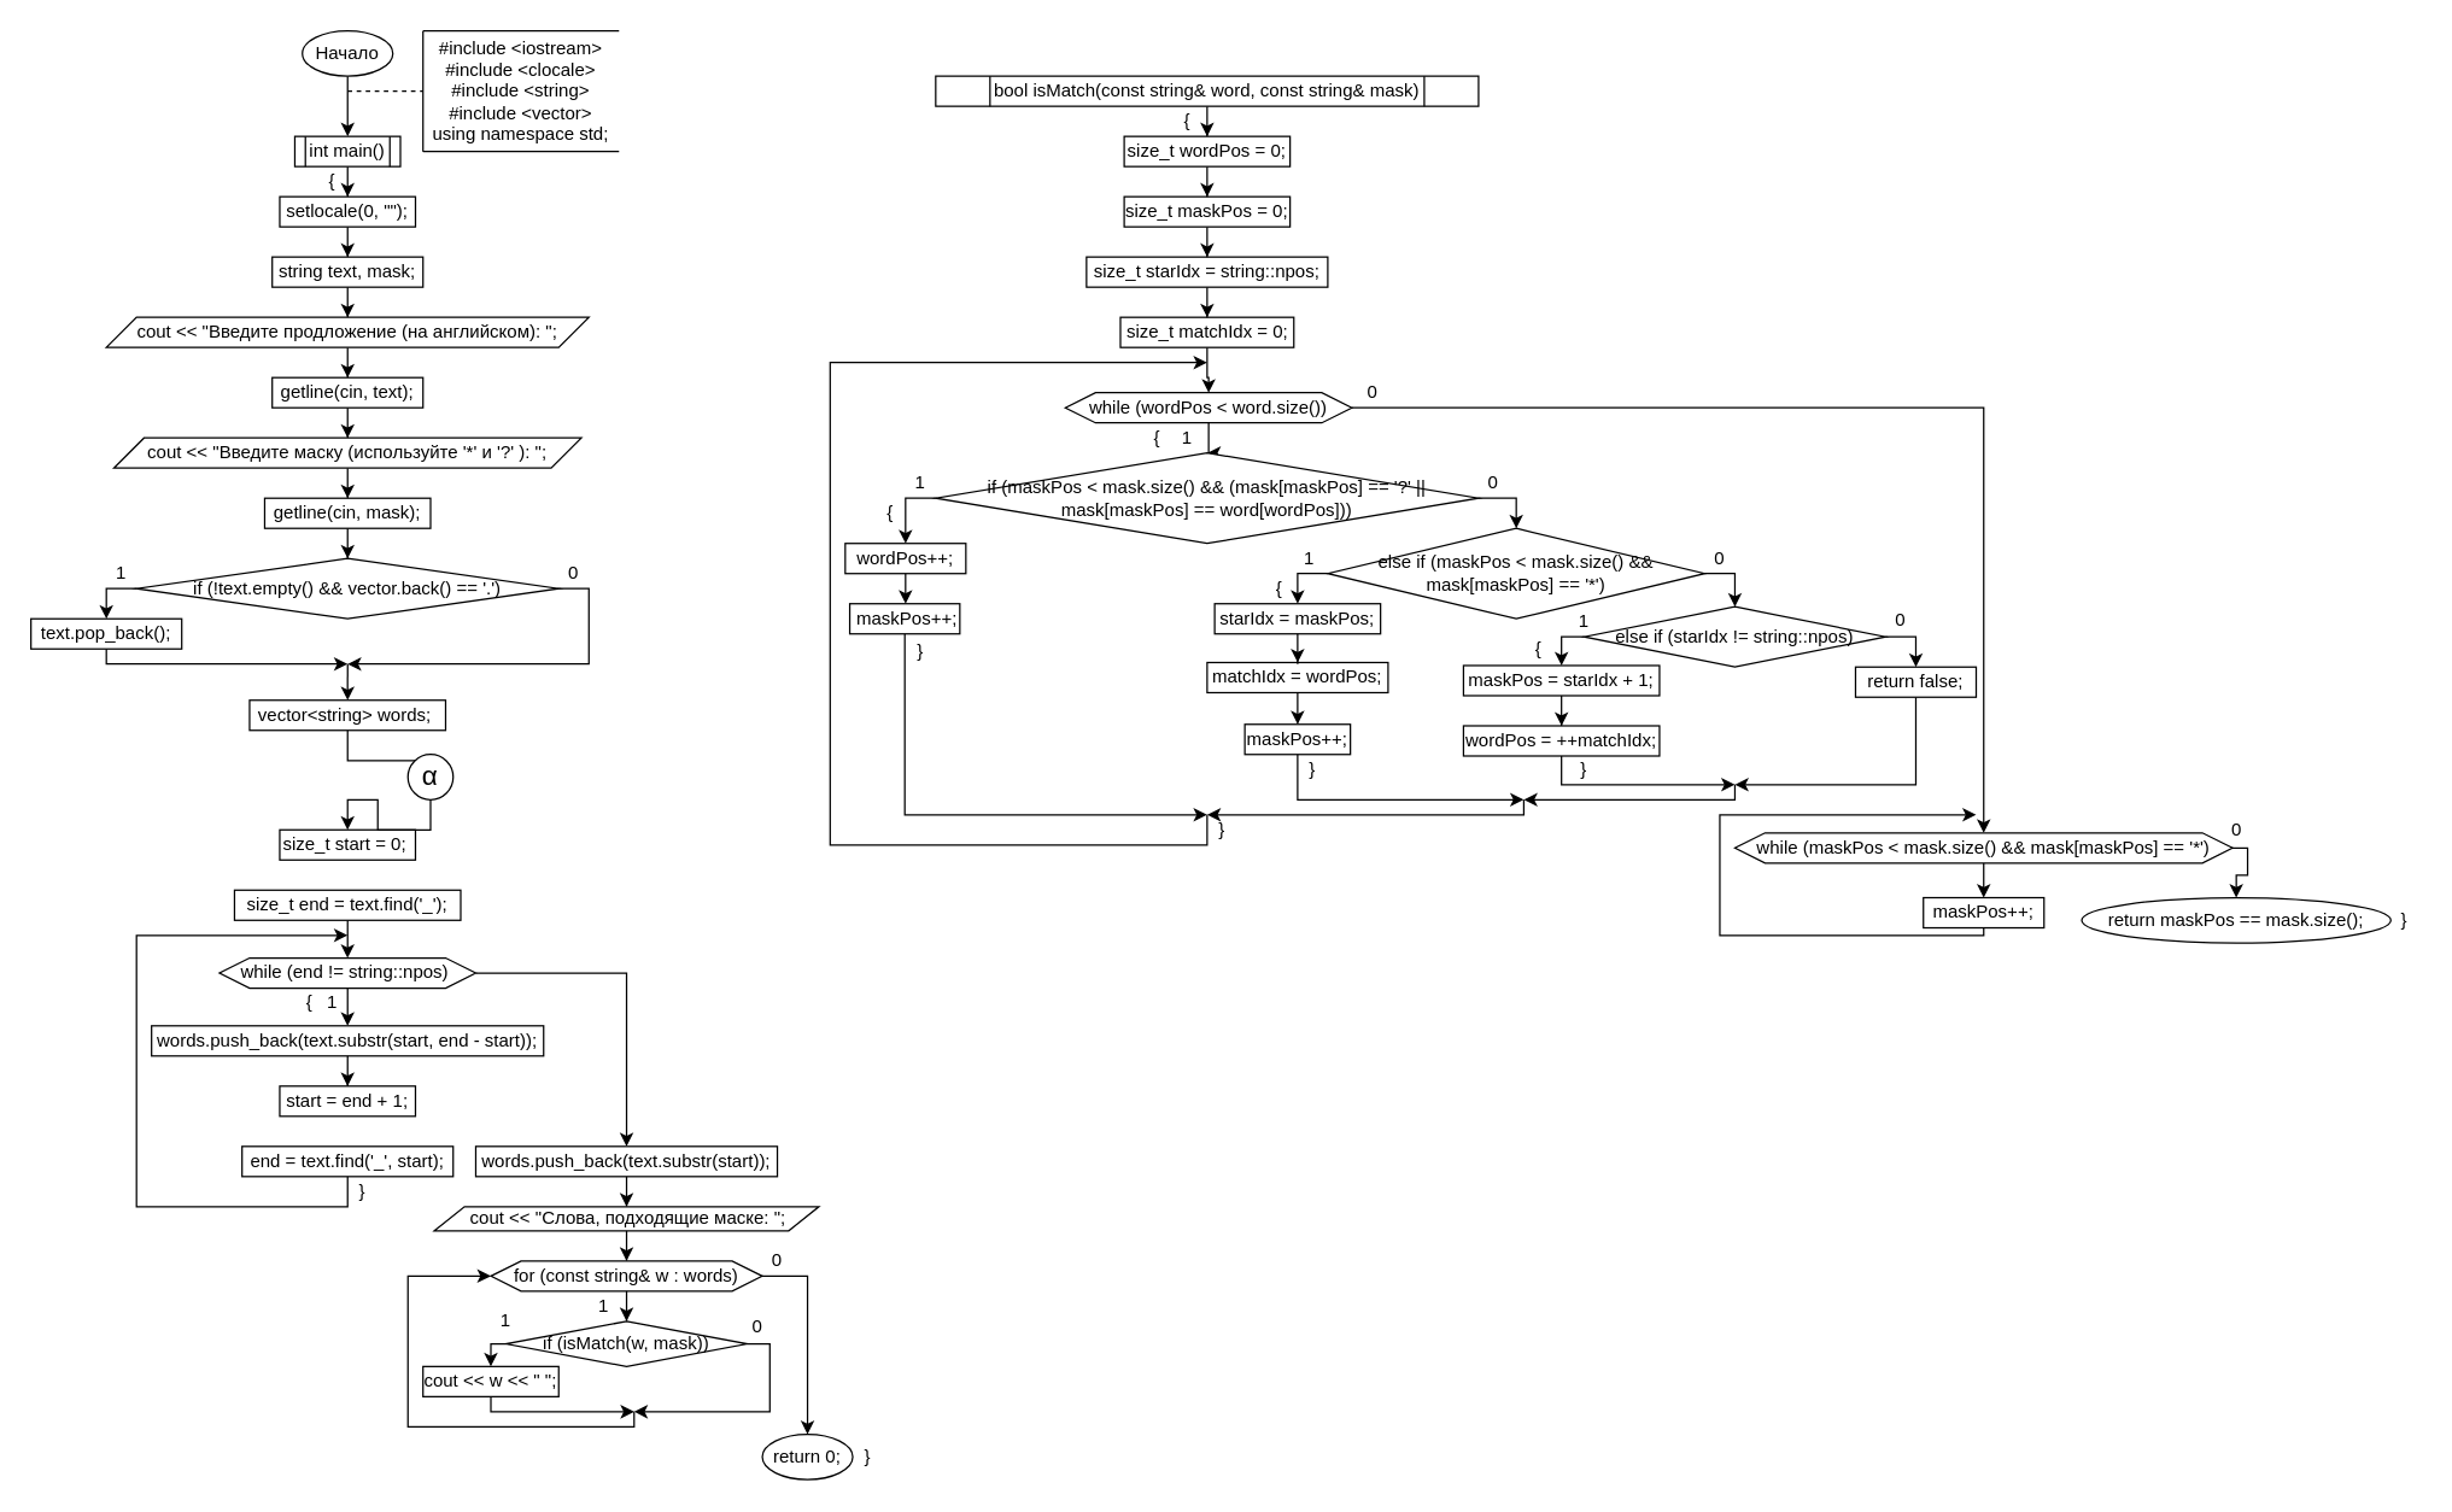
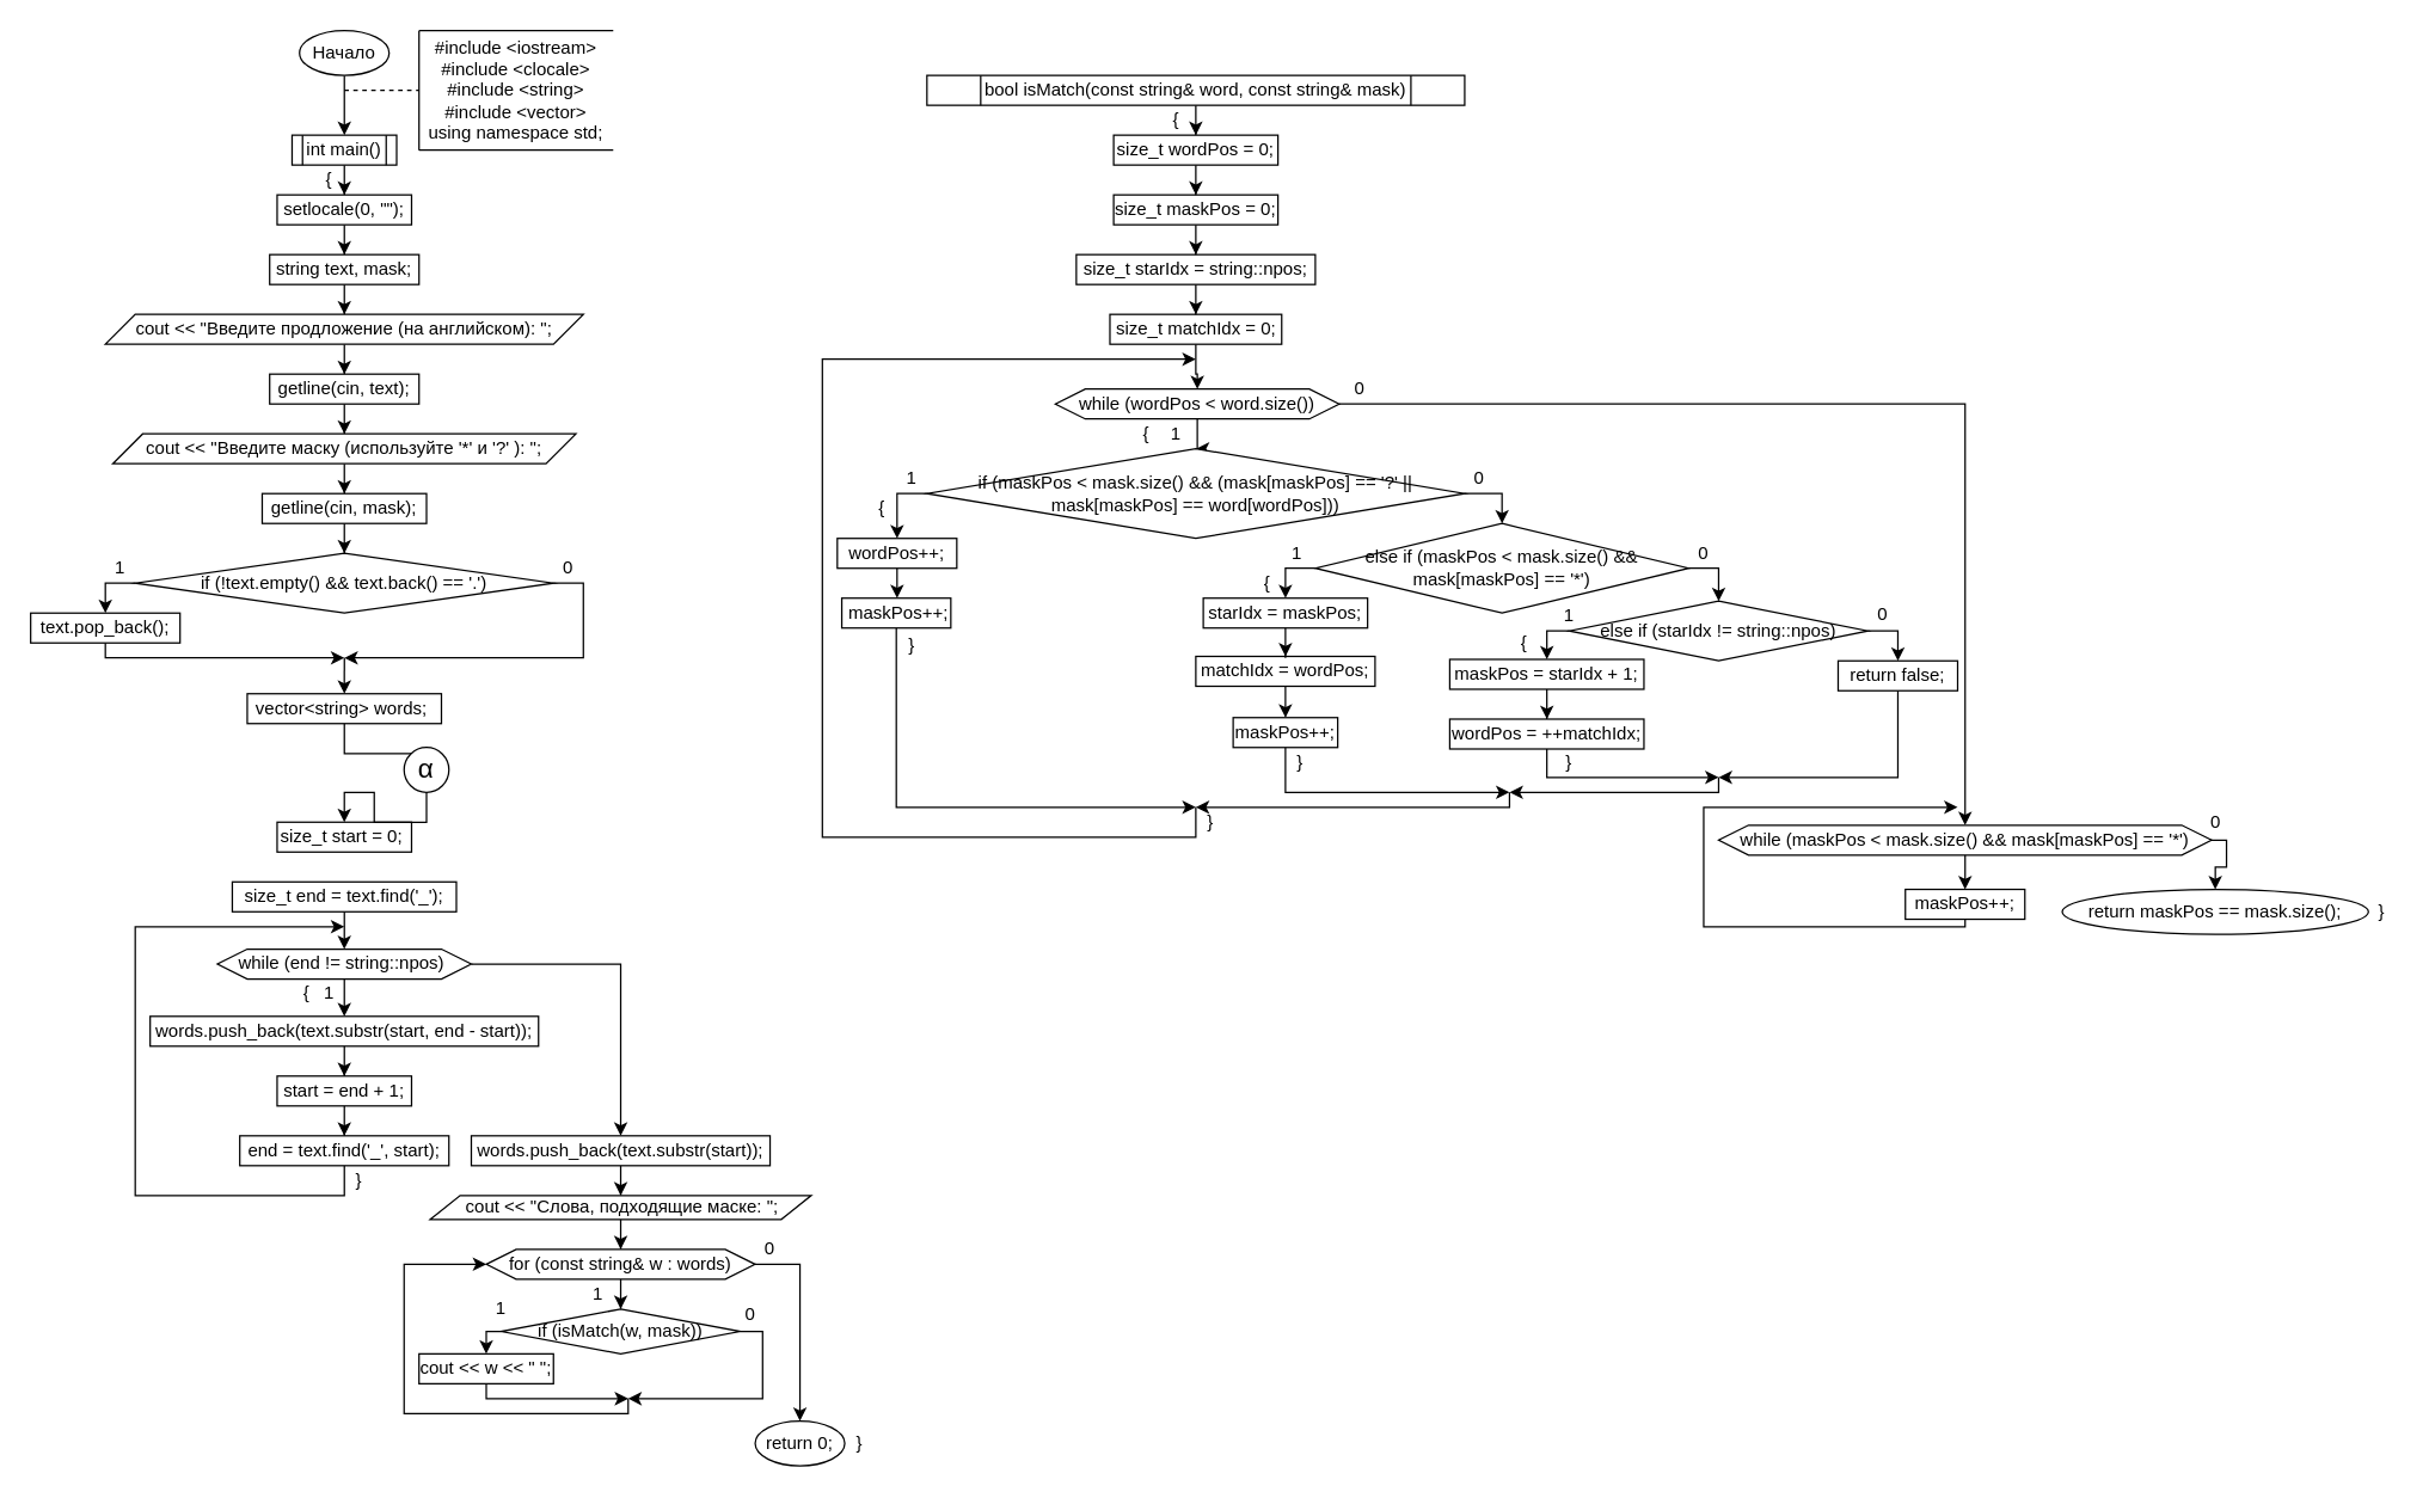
- <mxCell id="29" value="if (!text.empty() &amp;amp;&amp;amp; vector.back() == '.')" style="rhombus;whiteSpace=wrap;html=1;" vertex="1" parent="1"><mxGeometry x="90" y="370" width="280" height="40" as="geometry" /></mxCell>
+ <mxCell id="29" value="if (!text.empty() &amp;amp;&amp;amp; text.back() == '.')" style="rhombus;whiteSpace=wrap;html=1;" vertex="1" parent="1"><mxGeometry x="90" y="370" width="280" height="40" as="geometry" /></mxCell>
+ <mxCell id="42" style="edgeStyle=orthogonalEdgeStyle;rounded=0;orthogonalLoop=1;jettySize=auto;html=1;entryX=0.5;entryY=0;entryDx=0;entryDy=0;" edge="1" parent="1" source="43" target="41"><mxGeometry relative="1" as="geometry" /></mxCell>
